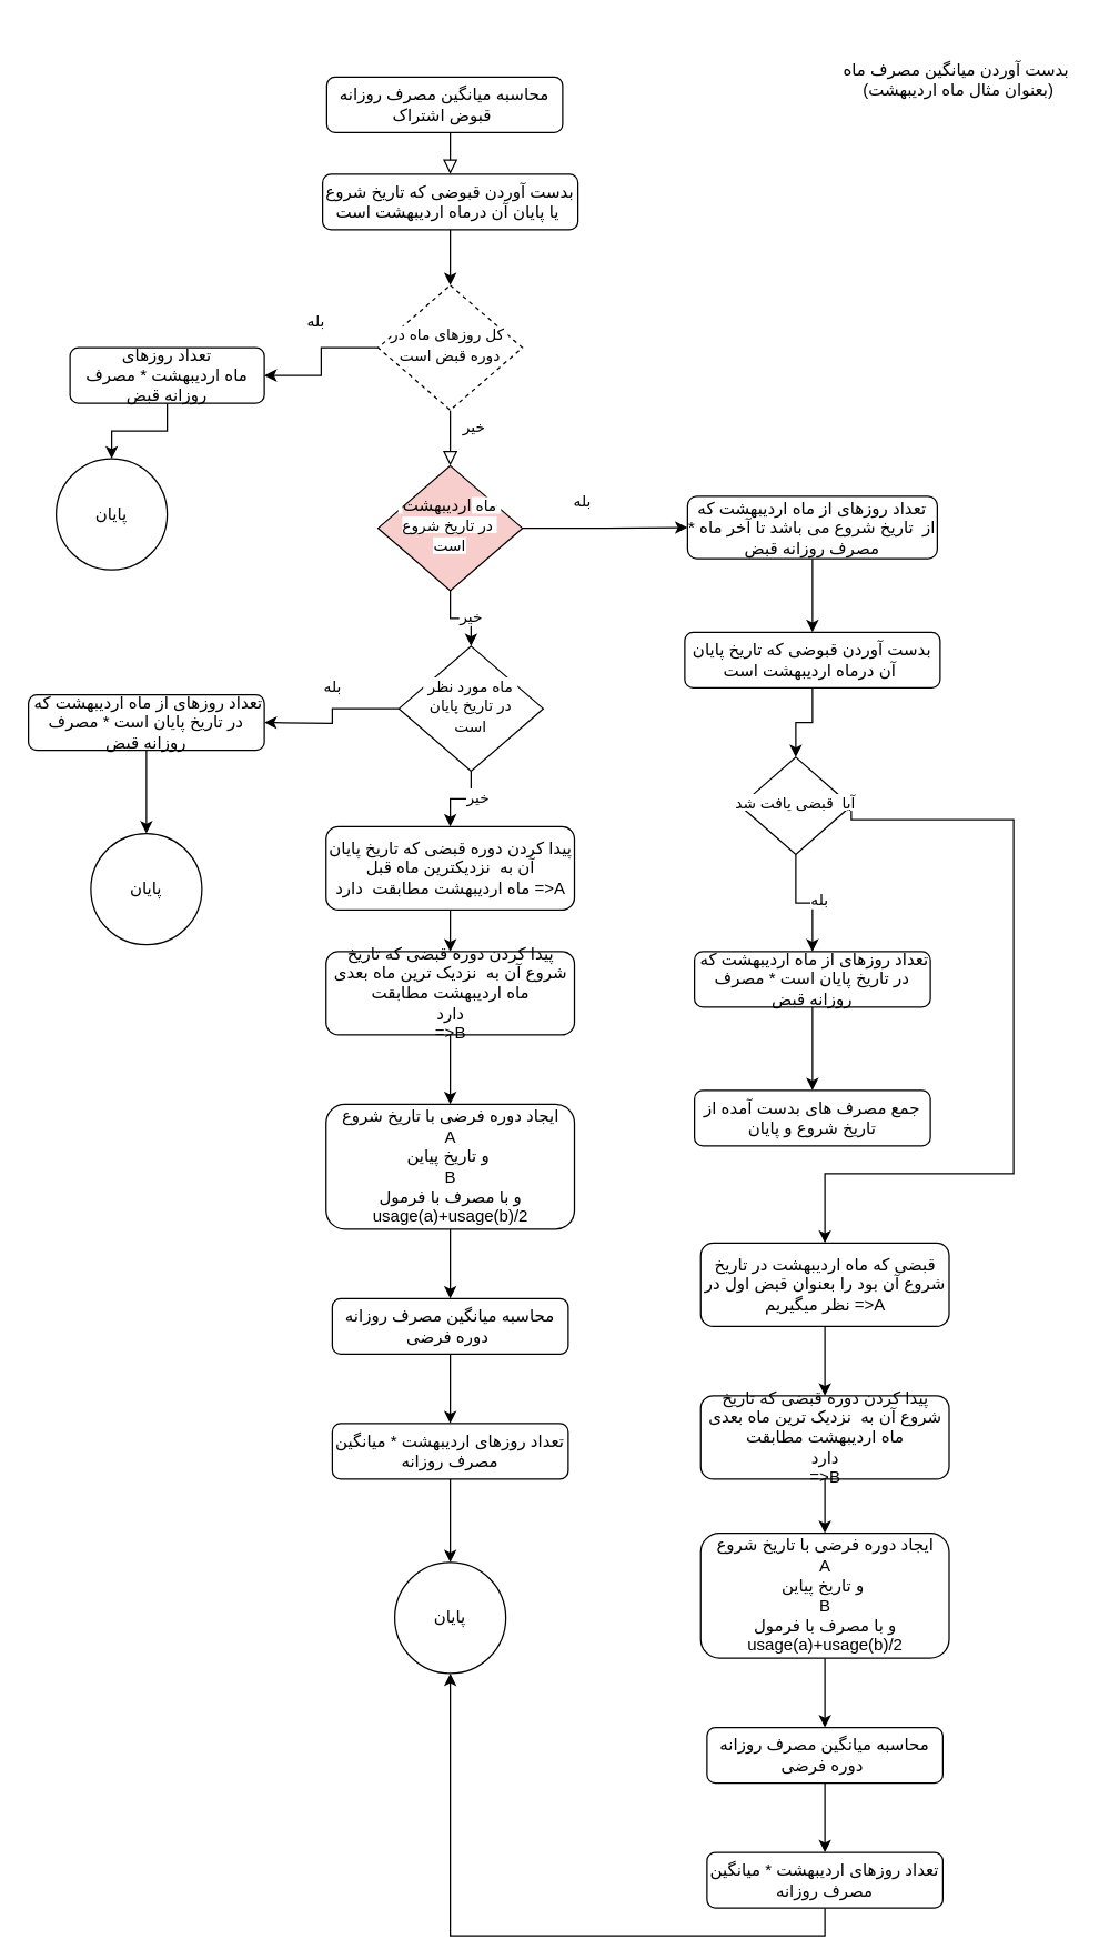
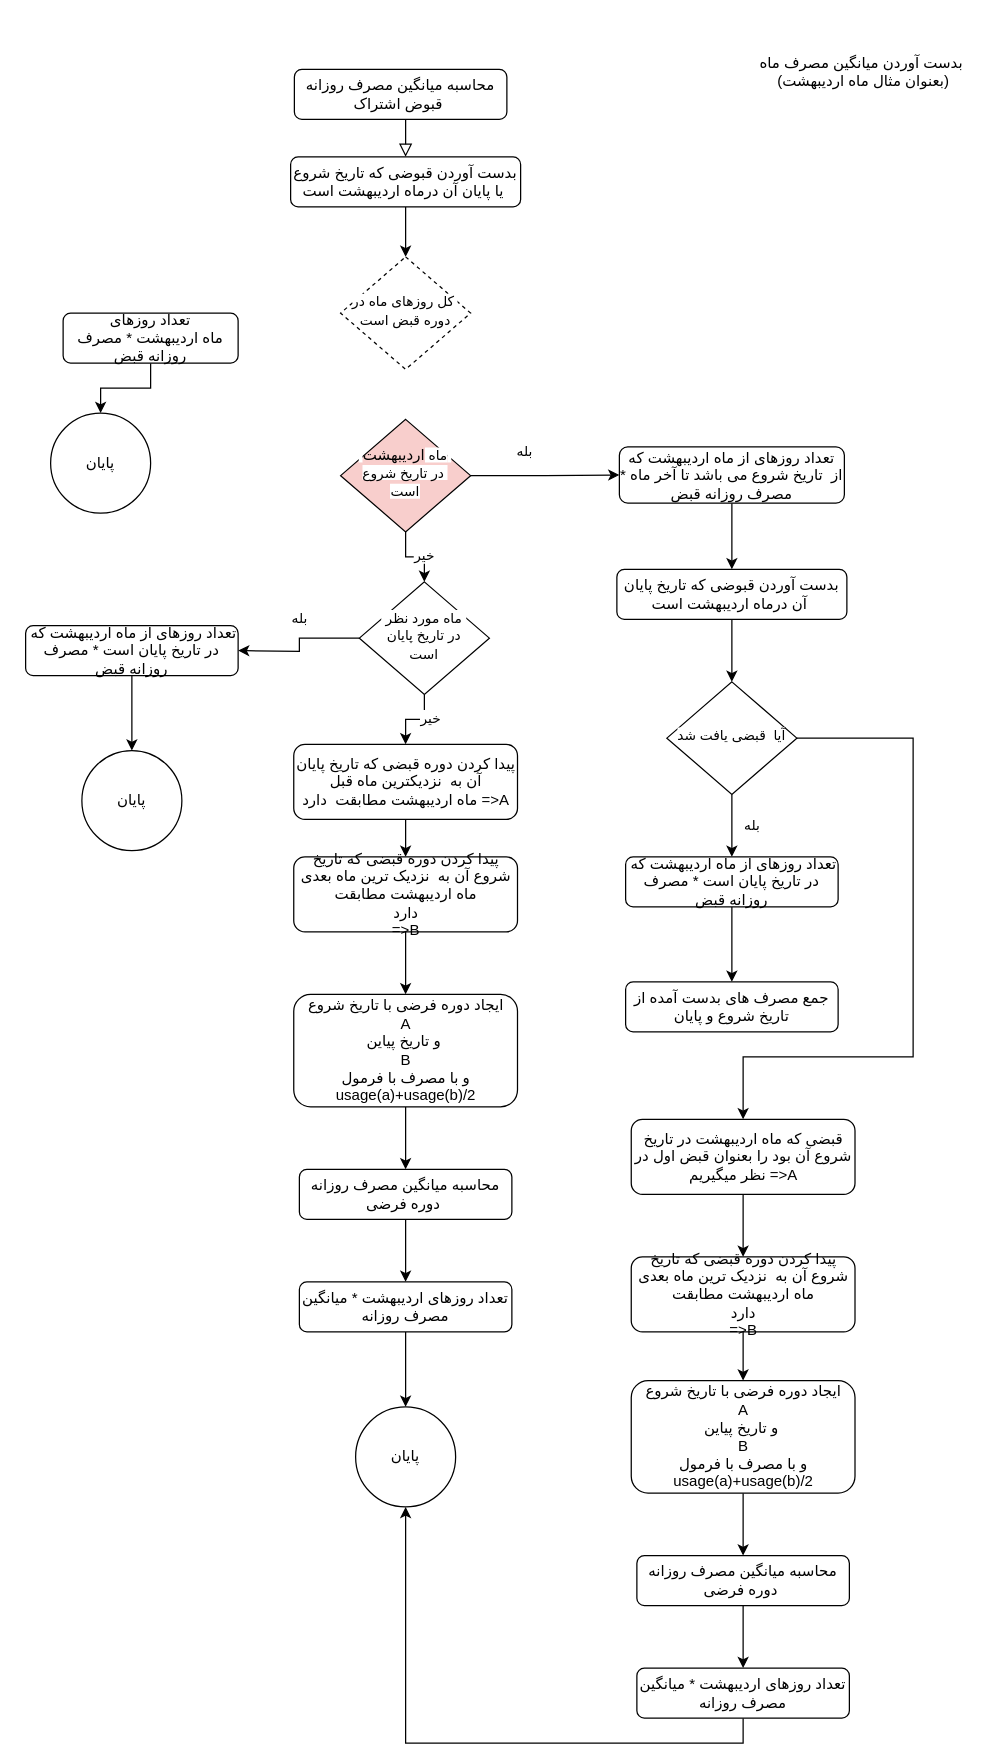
- <mxCell id="6" value="" style="edgeStyle=orthogonalEdgeStyle;rounded=0;orthogonalLoop=1;jettySize=auto;html=1;entryX=1;entryY=0.5;entryDx=0;entryDy=0;" edge="1" parent="1" source="8" target="17"><mxGeometry relative="1" as="geometry"><mxPoint x="204" y="245" as="targetPoint" /></mxGeometry></mxCell>
- <mxCell id="7" value="بله" style="edgeLabel;html=1;align=center;verticalAlign=middle;resizable=0;points=[];" vertex="1" connectable="0" parent="6"><mxGeometry x="-0.242" y="1" relative="1" as="geometry"><mxPoint x="-7" y="-21" as="offset" /></mxGeometry></mxCell>
- <mxCell id="4" value="" style="rounded=0;html=1;jettySize=auto;orthogonalLoop=1;fontSize=11;endArrow=block;endFill=0;endSize=8;strokeWidth=1;shadow=0;labelBackgroundColor=none;edgeStyle=orthogonalEdgeStyle;entryX=0.5;entryY=0;entryDx=0;entryDy=0;entryPerimeter=0;" parent="1" source="8" target="23" edge="1"><mxGeometry y="20" relative="1" as="geometry"><mxPoint as="offset" /><mxPoint x="324" y="335" as="targetPoint" /></mxGeometry></mxCell>
- <mxCell id="5" value="خیر" style="edgeLabel;html=1;align=center;verticalAlign=middle;resizable=0;points=[];" vertex="1" connectable="0" parent="4"><mxGeometry x="-0.455" y="-2" relative="1" as="geometry"><mxPoint x="18" as="offset" /></mxGeometry></mxCell>
- <mxCell id="29" value="&lt;span style=&quot;font-size: 11px; text-wrap-mode: nowrap; background-color: rgb(255, 255, 255);&quot;&gt;آیا&amp;nbsp; قبضی یافت شد&lt;/span&gt;" style="rhombus;whiteSpace=wrap;html=1;shadow=0;fontFamily=Helvetica;fontSize=12;align=center;strokeWidth=1;spacing=6;spacingTop=-4;" vertex="1" parent="1"><mxGeometry x="533" y="545" width="80" height="70" as="geometry" /></mxCell>
+ <mxCell id="29" value="&lt;span style=&quot;font-size: 11px; text-wrap-mode: nowrap; background-color: rgb(255, 255, 255);&quot;&gt;آیا&amp;nbsp; قبضی یافت شد&lt;/span&gt;" style="rhombus;whiteSpace=wrap;html=1;shadow=0;fontFamily=Helvetica;fontSize=12;align=center;strokeWidth=1;spacing=6;spacingTop=-4;" vertex="1" parent="1"><mxGeometry x="533" y="545" width="104" height="90" as="geometry" /></mxCell>
